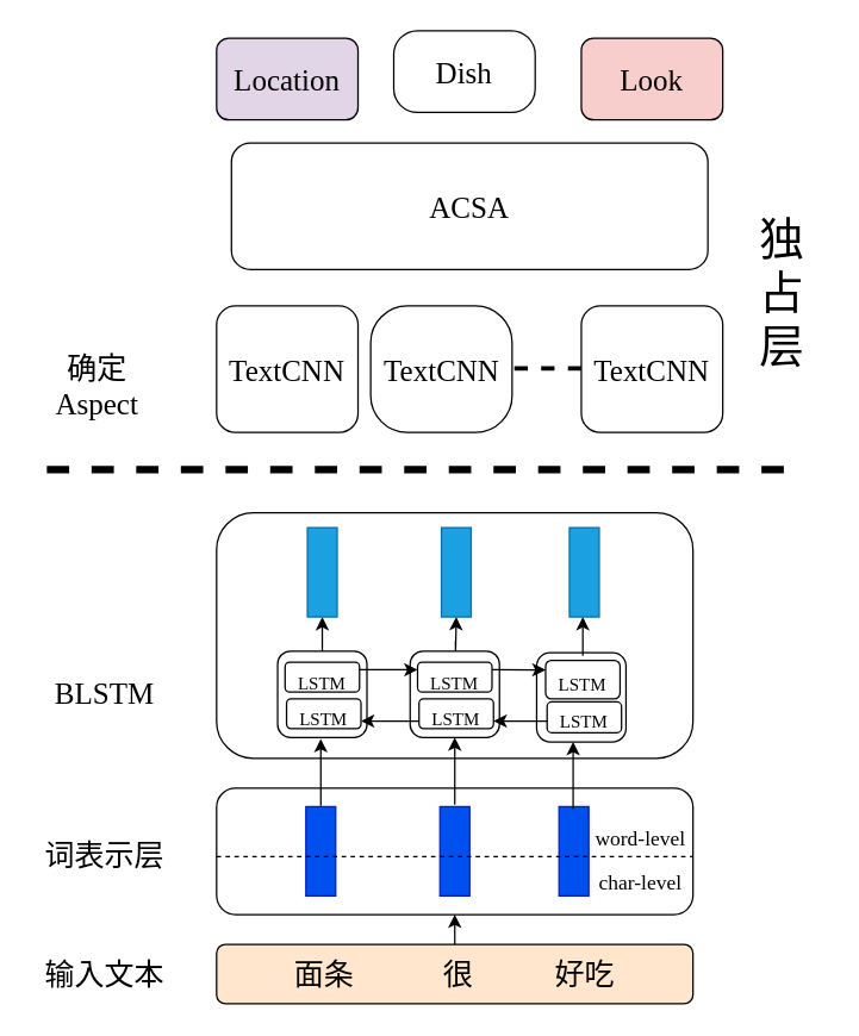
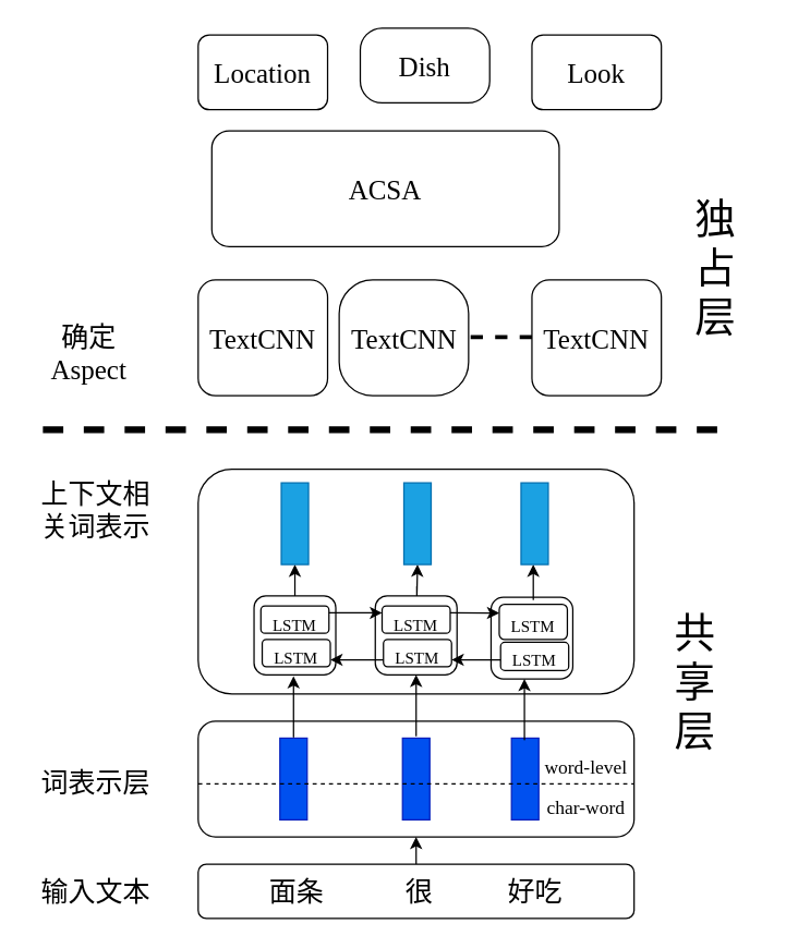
- <mxCell id="51" value="Location" style="rounded=1;whiteSpace=wrap;html=1;fontFamily=Times New Roman;fontSize=20;fillColor=#e1d5e7;" vertex="1" parent="1"><mxGeometry x="145" y="25" width="95" height="55" as="geometry" /></mxCell>
+ <mxCell id="51" value="Location" style="rounded=1;whiteSpace=wrap;html=1;fontFamily=Times New Roman;fontSize=20;" vertex="1" parent="1"><mxGeometry x="145" y="25" width="95" height="55" as="geometry" /></mxCell>
- <mxCell id="53" value="Look" style="rounded=1;whiteSpace=wrap;html=1;fontFamily=Times New Roman;fontSize=20;fillColor=#f8cecc;" vertex="1" parent="1"><mxGeometry x="390" y="25" width="95" height="55" as="geometry" /></mxCell>
+ <mxCell id="53" value="Look" style="rounded=1;whiteSpace=wrap;html=1;fontFamily=Times New Roman;fontSize=20;" vertex="1" parent="1"><mxGeometry x="390" y="25" width="95" height="55" as="geometry" /></mxCell>
- <mxCell id="50" value="ACSA" style="rounded=1;whiteSpace=wrap;html=1;fontFamily=Times New Roman;fontSize=20;" vertex="1" parent="1"><mxGeometry x="155" y="95.5" width="320" height="85" as="geometry" /></mxCell>
+ <mxCell id="50" value="ACSA" style="rounded=1;whiteSpace=wrap;html=1;fontFamily=Times New Roman;fontSize=20;" vertex="1" parent="1"><mxGeometry x="155" y="95.5" width="255" height="85" as="geometry" /></mxCell>
+ <mxCell id="41" value="上下文相关词表示" style="rounded=1;whiteSpace=wrap;html=1;fontFamily=Times New Roman;fontSize=20;fillColor=none;strokeColor=none;" vertex="1" parent="2"><mxGeometry y="10" width="90" height="40" as="geometry" /></mxCell>
- <mxCell id="37" value="BLSTM" style="rounded=1;whiteSpace=wrap;html=1;fontFamily=Times New Roman;fontSize=20;fillColor=none;strokeColor=none;" vertex="1" parent="2"><mxGeometry y="100.5" width="90" height="40" as="geometry" /></mxCell>
+ <mxCell id="43" value="&lt;font style=&quot;font-size: 30px&quot;&gt;共&lt;br&gt;享&lt;br&gt;层&lt;/font&gt;" style="rounded=1;whiteSpace=wrap;html=1;fontFamily=Times New Roman;fontSize=20;fillColor=none;strokeColor=none;" vertex="1" parent="1"><mxGeometry x="480" y="384" width="60" height="231" as="geometry" /></mxCell>
- <mxCell id="12" value="&lt;span style=&quot;font-size: 14px&quot;&gt;char-level&lt;/span&gt;" style="rounded=1;whiteSpace=wrap;html=1;fontFamily=Times New Roman;fontSize=20;fillColor=none;strokeColor=none;" vertex="1" parent="2"><mxGeometry x="370" y="232" width="70" height="28" as="geometry" /></mxCell>
+ <mxCell id="12" value="&lt;span style=&quot;font-size: 14px&quot;&gt;char-word&lt;/span&gt;" style="rounded=1;whiteSpace=wrap;html=1;fontFamily=Times New Roman;fontSize=20;fillColor=none;strokeColor=none;" vertex="1" parent="2"><mxGeometry x="370" y="232" width="70" height="28" as="geometry" /></mxCell>
- <mxCell id="4" value="面条&amp;nbsp; &amp;nbsp; &amp;nbsp; &amp;nbsp; &amp;nbsp; &amp;nbsp; 很&amp;nbsp; &amp;nbsp; &amp;nbsp; &amp;nbsp; &amp;nbsp; &amp;nbsp;好吃" style="rounded=1;whiteSpace=wrap;html=1;fontFamily=Times New Roman;fontSize=20;fillColor=#ffe6cc;" vertex="1" parent="2"><mxGeometry x="120" y="290" width="320" height="40" as="geometry" /></mxCell>
+ <mxCell id="4" value="面条&amp;nbsp; &amp;nbsp; &amp;nbsp; &amp;nbsp; &amp;nbsp; &amp;nbsp; 很&amp;nbsp; &amp;nbsp; &amp;nbsp; &amp;nbsp; &amp;nbsp; &amp;nbsp;好吃" style="rounded=1;whiteSpace=wrap;html=1;fontFamily=Times New Roman;fontSize=20;" vertex="1" parent="2"><mxGeometry x="120" y="290" width="320" height="40" as="geometry" /></mxCell>
